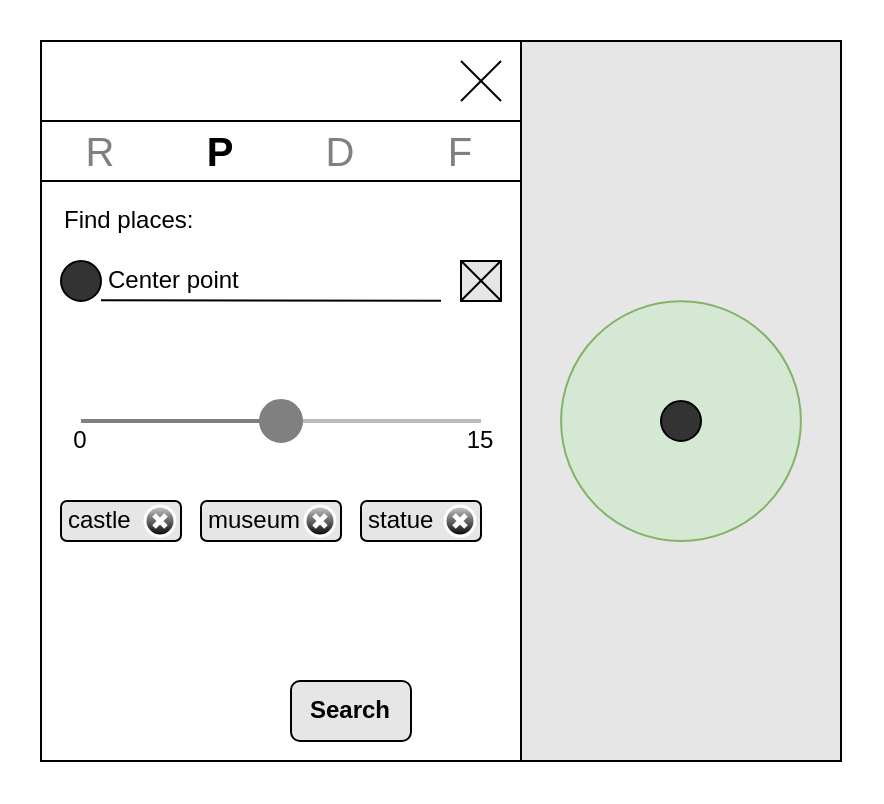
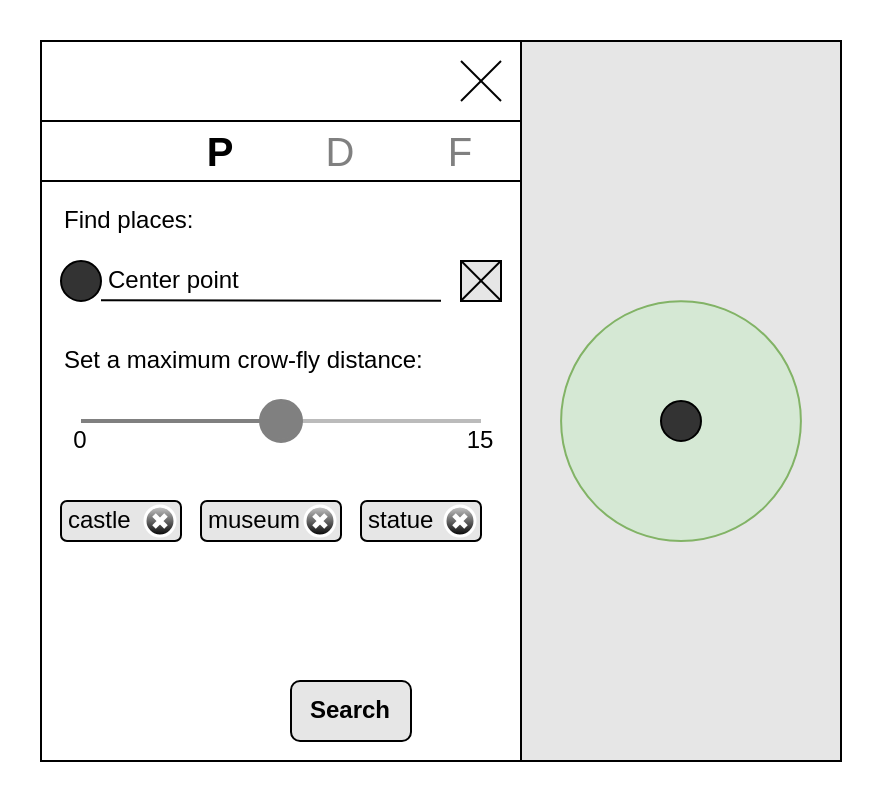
- <mxCell id="23" value="R" style="text;html=1;strokeColor=none;fillColor=none;align=center;verticalAlign=middle;whiteSpace=wrap;rounded=0;fontStyle=0;fontSize=20;fontColor=#808080;" parent="1" vertex="1"><mxGeometry x="20" y="60" width="60" height="30" as="geometry" /></mxCell>
+ <mxCell id="12" value="Set a maximum crow-fly distance:" style="text;html=1;strokeColor=none;fillColor=none;align=left;verticalAlign=middle;whiteSpace=wrap;rounded=0;" parent="1" vertex="1"><mxGeometry x="30" y="170" width="220" height="20" as="geometry" /></mxCell>
